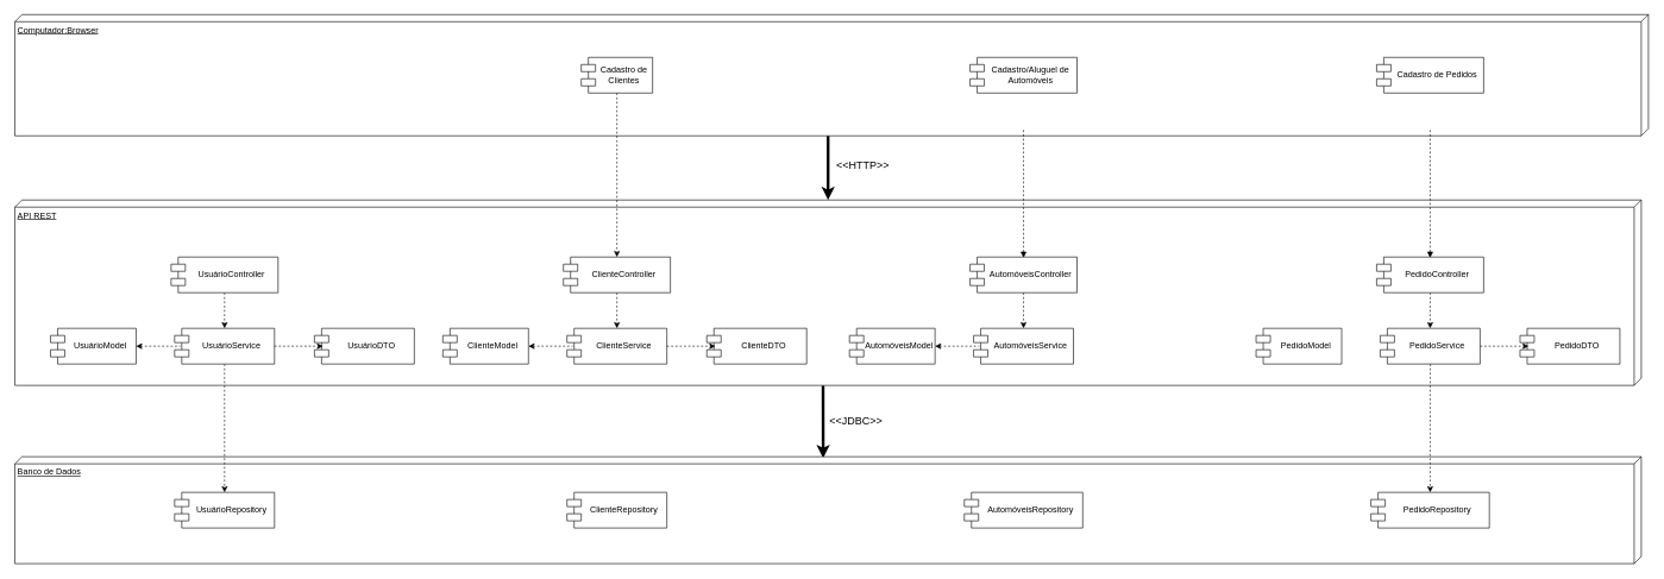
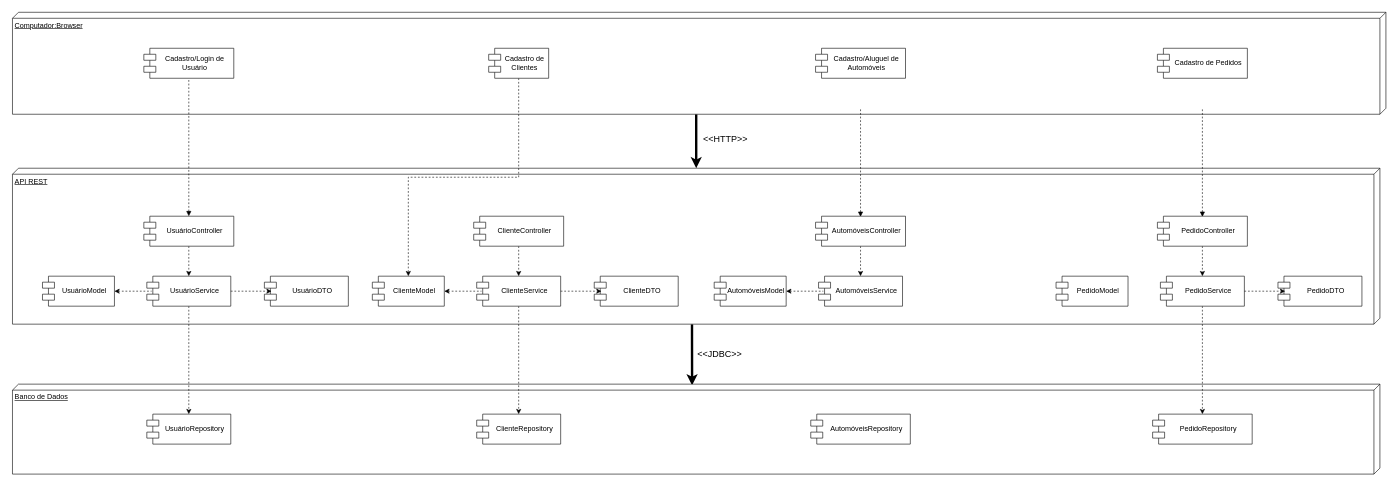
+ <mxCell id="36" value="Cadastro/Login de Usuário" style="shape=module;align=center;spacingLeft=20;align=center;verticalAlign=middle;whiteSpace=wrap;html=1;labelPosition=center;verticalLabelPosition=middle;" parent="1" vertex="1"><mxGeometry x="239" y="80" width="150" height="50" as="geometry" /></mxCell>
+ <mxCell id="21" value="" style="edgeStyle=orthogonalEdgeStyle;rounded=0;orthogonalLoop=1;jettySize=auto;html=1;endArrow=none;startFill=1;startArrow=block;dashed=1;" parent="1" source="22" target="36" edge="1"><mxGeometry relative="1" as="geometry" /></mxCell>
- <mxCell id="18" style="edgeStyle=orthogonalEdgeStyle;rounded=0;orthogonalLoop=1;jettySize=auto;html=1;exitX=0.5;exitY=1;exitDx=0;exitDy=0;entryX=0.5;entryY=0;entryDx=0;entryDy=0;dashed=1;" parent="1" source="19" target="10" edge="1"><mxGeometry relative="1" as="geometry" /></mxCell>
+ <mxCell id="18" style="edgeStyle=orthogonalEdgeStyle;rounded=0;orthogonalLoop=1;jettySize=auto;html=1;exitX=0.5;exitY=1;exitDx=0;exitDy=0;dashed=1;" parent="1" source="19" target="13" edge="1"><mxGeometry relative="1" as="geometry" /></mxCell>
+ <mxCell id="11" style="edgeStyle=orthogonalEdgeStyle;rounded=0;orthogonalLoop=1;jettySize=auto;html=1;exitX=0.5;exitY=1;exitDx=0;exitDy=0;dashed=1;entryX=0.5;entryY=0;entryDx=0;entryDy=0;" parent="1" source="12" target="15" edge="1"><mxGeometry relative="1" as="geometry"><Array as="points" /></mxGeometry></mxCell>
